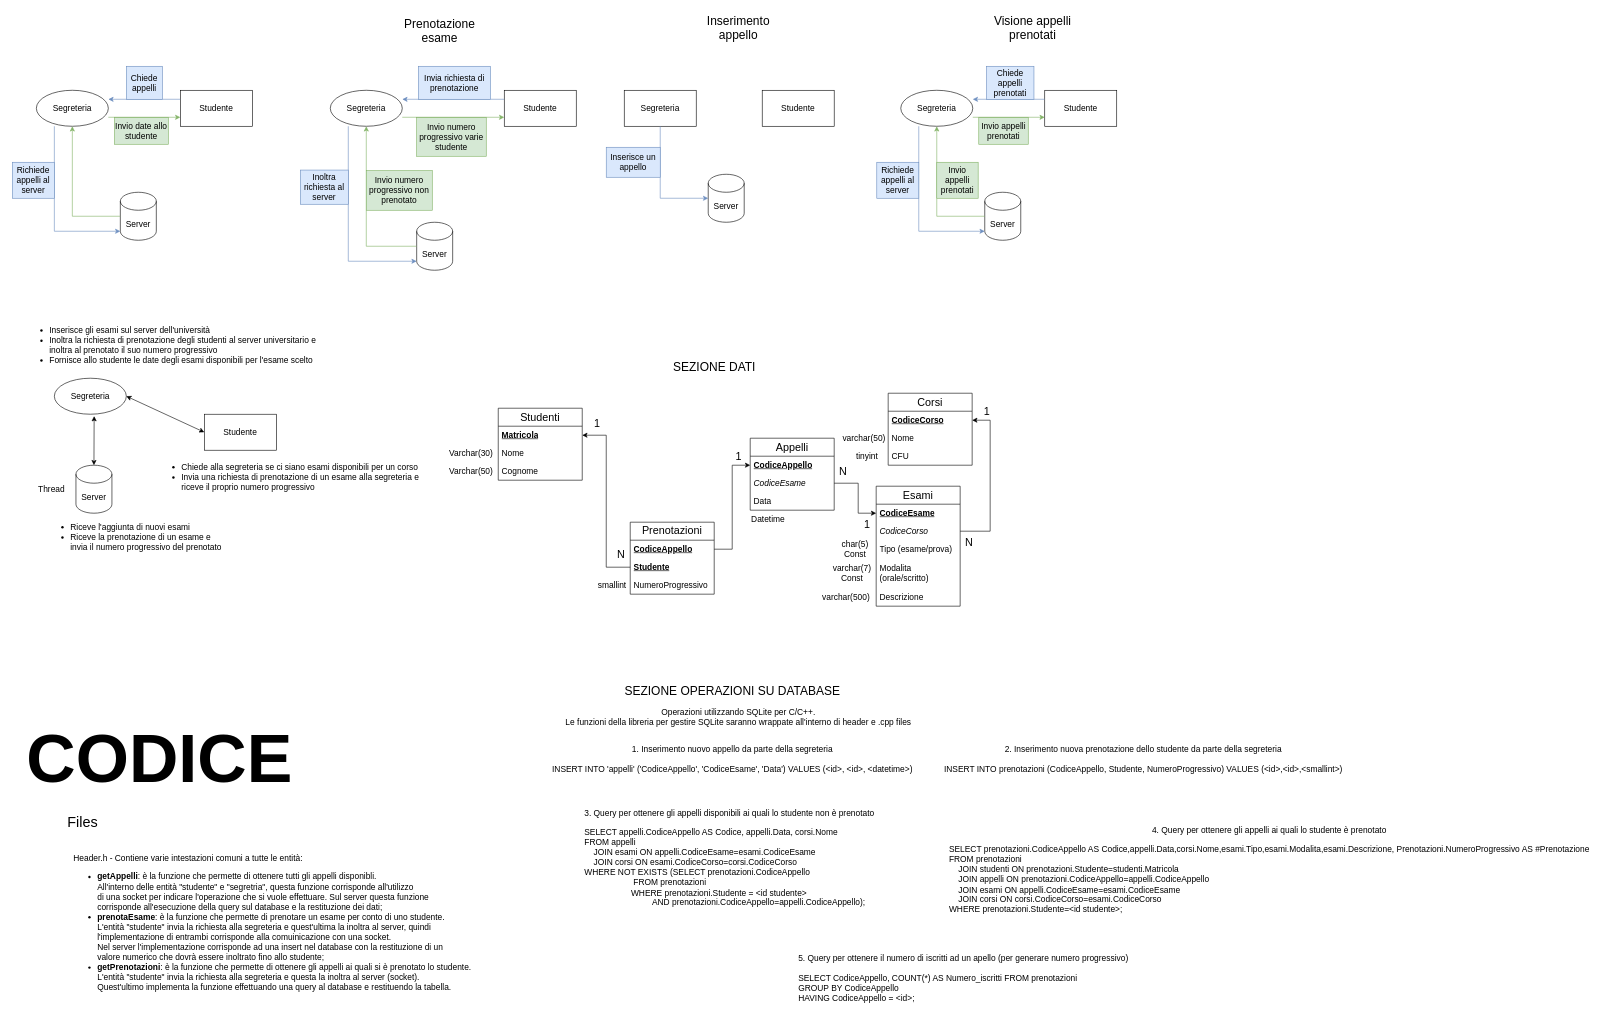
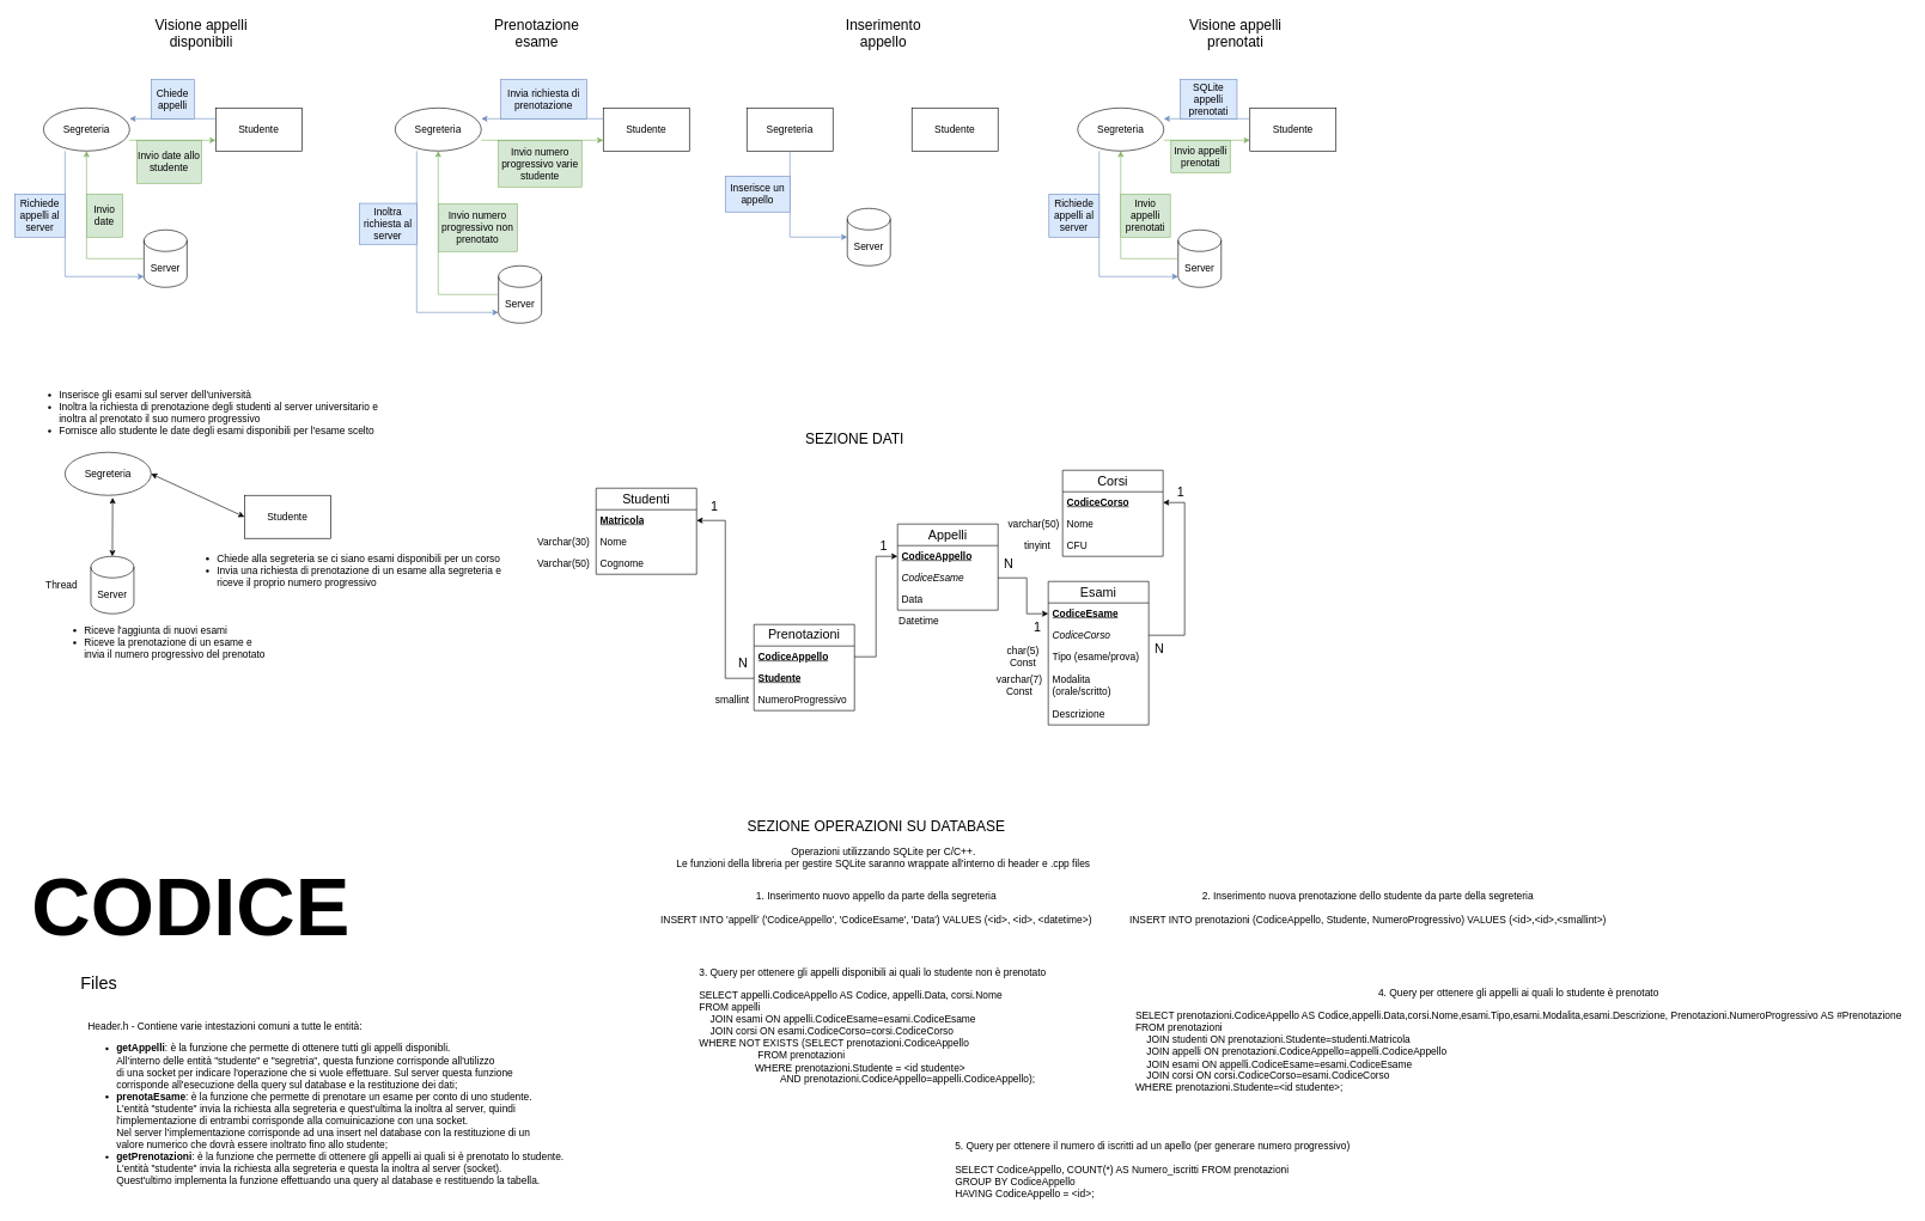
+ <mxCell id="24" value="Visione appelli disponibili" style="text;html=1;strokeColor=none;fillColor=none;align=center;verticalAlign=middle;whiteSpace=wrap;rounded=0;fontSize=20;" parent="1" vertex="1"><mxGeometry x="200" y="20" width="160" height="50" as="geometry" /></mxCell>
- <mxCell id="25" value="Prenotazione esame" style="text;html=1;strokeColor=none;fillColor=none;align=center;verticalAlign=middle;whiteSpace=wrap;rounded=0;fontSize=20;" parent="1" vertex="1"><mxGeometry x="670" y="25" width="125" height="50" as="geometry" /></mxCell>
+ <mxCell id="25" value="Prenotazione esame" style="text;html=1;strokeColor=none;fillColor=none;align=center;verticalAlign=middle;whiteSpace=wrap;rounded=0;fontSize=20;" parent="1" vertex="1"><mxGeometry x="685" y="20" width="125" height="50" as="geometry" /></mxCell>
- <mxCell id="94" value="Chiede appelli prenotati" style="text;html=1;align=center;verticalAlign=middle;whiteSpace=wrap;rounded=0;fillColor=#dae8fc;strokeColor=#6c8ebf;fontSize=14;" parent="1" vertex="1"><mxGeometry x="1644" y="110" width="79" height="55" as="geometry" /></mxCell>
+ <mxCell id="94" value="SQLite appelli prenotati" style="text;html=1;align=center;verticalAlign=middle;whiteSpace=wrap;rounded=0;fillColor=#dae8fc;strokeColor=#6c8ebf;fontSize=14;" parent="1" vertex="1"><mxGeometry x="1644" y="110" width="79" height="55" as="geometry" /></mxCell>
- <mxCell id="11" value="Invio date allo studente" style="text;html=1;align=center;verticalAlign=middle;whiteSpace=wrap;rounded=0;fillColor=#d5e8d4;strokeColor=#82b366;fontSize=14;" parent="1" vertex="1"><mxGeometry x="190" y="195" width="90" height="45" as="geometry" /></mxCell>
+ <mxCell id="11" value="Invio date allo studente" style="text;html=1;align=center;verticalAlign=middle;whiteSpace=wrap;rounded=0;fillColor=#d5e8d4;strokeColor=#82b366;fontSize=14;" parent="1" vertex="1"><mxGeometry x="190" y="195" width="90" height="60" as="geometry" /></mxCell>
+ <mxCell id="10" value="Invio date" style="text;html=1;align=center;verticalAlign=middle;whiteSpace=wrap;rounded=0;fillColor=#d5e8d4;strokeColor=#82b366;fontSize=14;" parent="1" vertex="1"><mxGeometry x="120" y="270" width="50" height="60" as="geometry" /></mxCell>
- <mxCell id="80" value="varchar(500)" style="text;html=1;strokeColor=none;fillColor=none;align=center;verticalAlign=middle;whiteSpace=wrap;rounded=0;fontSize=14;" parent="1" vertex="1"><mxGeometry x="1360" y="980" width="100" height="30" as="geometry" /></mxCell>
